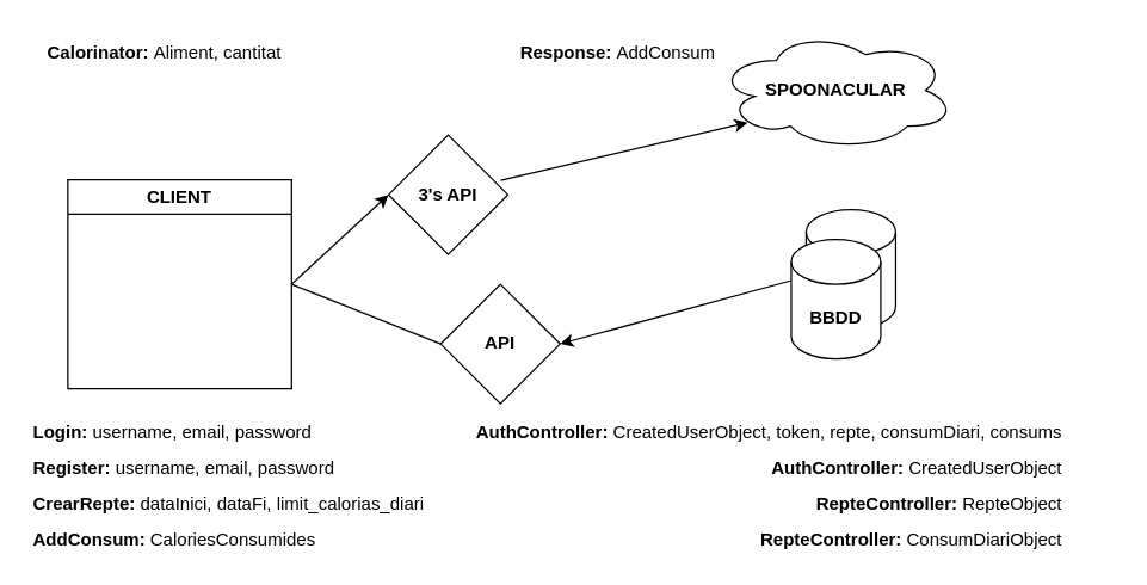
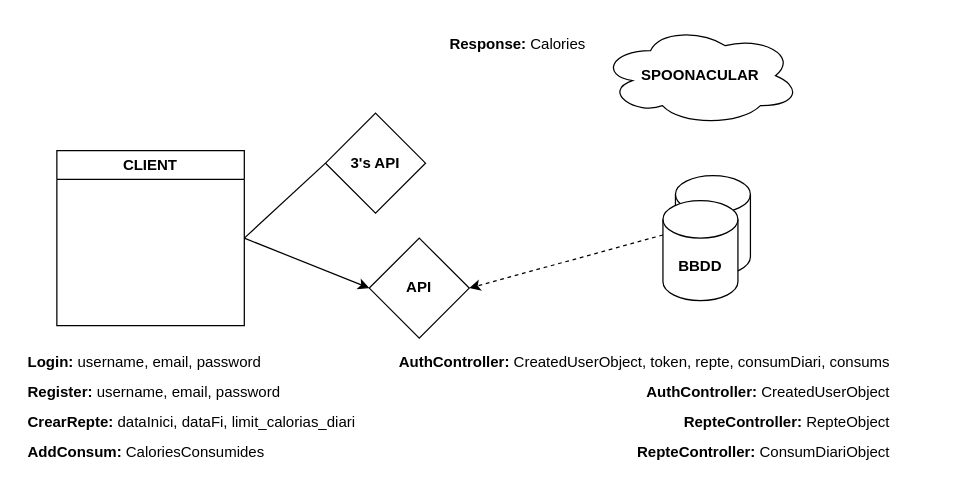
- <mxCell id="15" value="&lt;b&gt;Calorinator: &lt;/b&gt;Aliment, cantitat" style="text;html=1;align=center;verticalAlign=middle;whiteSpace=wrap;rounded=0;" vertex="1" parent="1"><mxGeometry x="30" y="20" width="160" height="30" as="geometry" /></mxCell>
- <mxCell id="16" value="&lt;b&gt;Response: &lt;/b&gt;AddConsum" style="text;html=1;align=center;verticalAlign=middle;whiteSpace=wrap;rounded=0;" vertex="1" parent="1"><mxGeometry x="334" y="20" width="160" height="30" as="geometry" /></mxCell>
+ <mxCell id="16" value="&lt;b&gt;Response: &lt;/b&gt;Calories" style="text;html=1;align=center;verticalAlign=middle;whiteSpace=wrap;rounded=0;" vertex="1" parent="1"><mxGeometry x="334" y="20" width="160" height="30" as="geometry" /></mxCell>
- <mxCell id="14" value="" style="endArrow=classic;html=1;rounded=0;exitX=0.94;exitY=0.38;exitDx=0;exitDy=0;entryX=0.13;entryY=0.77;entryDx=0;entryDy=0;entryPerimeter=0;exitPerimeter=0;" edge="1" parent="1" source="11" target="12"><mxGeometry width="50" height="50" relative="1" as="geometry"><mxPoint x="160" y="200" as="sourcePoint" /><mxPoint x="358" y="18" as="targetPoint" /></mxGeometry></mxCell>
- <mxCell id="13" value="" style="endArrow=classic;html=1;rounded=0;exitX=1;exitY=0.5;exitDx=0;exitDy=0;entryX=0;entryY=0.5;entryDx=0;entryDy=0;" edge="1" parent="1" source="6" target="11"><mxGeometry width="50" height="50" relative="1" as="geometry"><mxPoint x="170" y="170" as="sourcePoint" /><mxPoint x="220" y="120" as="targetPoint" /></mxGeometry></mxCell>
+ <mxCell id="13" value="" style="endArrow=none;html=1;rounded=0;exitX=1;exitY=0.5;exitDx=0;exitDy=0;entryX=0;entryY=0.5;entryDx=0;entryDy=0;" edge="1" parent="1" source="6" target="11"><mxGeometry width="50" height="50" relative="1" as="geometry"><mxPoint x="170" y="170" as="sourcePoint" /><mxPoint x="220" y="120" as="targetPoint" /></mxGeometry></mxCell>
- <mxCell id="7" value="" style="endArrow=classic;html=1;rounded=0;entryX=1;entryY=0.5;entryDx=0;entryDy=0;exitX=0;exitY=0;exitDx=0;exitDy=27.5;exitPerimeter=0;" edge="1" parent="1" source="4" target="5"><mxGeometry width="50" height="50" relative="1" as="geometry"><mxPoint x="520" y="200.5" as="sourcePoint" /><mxPoint x="390" y="200" as="targetPoint" /></mxGeometry></mxCell>
+ <mxCell id="7" value="" style="endArrow=classic;html=1;rounded=0;entryX=1;entryY=0.5;entryDx=0;entryDy=0;exitX=0;exitY=0;exitDx=0;exitDy=27.5;exitPerimeter=0;dashed=1;" edge="1" parent="1" source="4" target="5"><mxGeometry width="50" height="50" relative="1" as="geometry"><mxPoint x="520" y="200.5" as="sourcePoint" /><mxPoint x="390" y="200" as="targetPoint" /></mxGeometry></mxCell>
- <mxCell id="10" value="" style="endArrow=none;html=1;rounded=0;exitX=1;exitY=0.5;exitDx=0;exitDy=0;entryX=0;entryY=0.5;entryDx=0;entryDy=0;" edge="1" parent="1" source="6" target="5"><mxGeometry width="50" height="50" relative="1" as="geometry"><mxPoint x="320" y="189" as="sourcePoint" /><mxPoint x="220" y="140" as="targetPoint" /></mxGeometry></mxCell>
+ <mxCell id="10" value="" style="endArrow=classic;html=1;rounded=0;exitX=1;exitY=0.5;exitDx=0;exitDy=0;entryX=0;entryY=0.5;entryDx=0;entryDy=0;" edge="1" parent="1" source="6" target="5"><mxGeometry width="50" height="50" relative="1" as="geometry"><mxPoint x="320" y="189" as="sourcePoint" /><mxPoint x="220" y="140" as="targetPoint" /></mxGeometry></mxCell>
